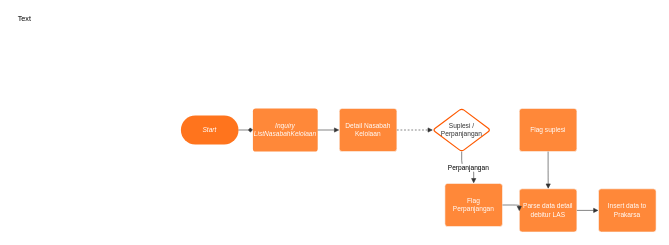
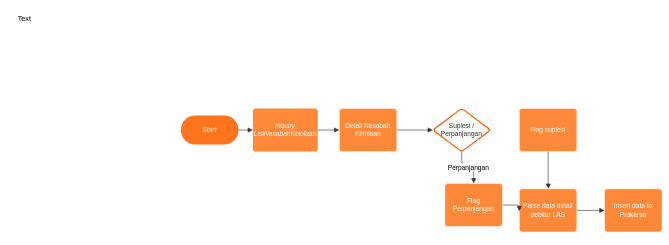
- <mxCell id="5" value="" style="html=1;jettySize=18;fontSize=11;strokeColor=#333333;strokeOpacity=100;rounded=1;arcSize=24;edgeStyle=orthogonalEdgeStyle;startArrow=none;endArrow=diamond;endFill=1;exitX=1;exitY=0.5;exitPerimeter=1;entryX=0;entryY=0.5;entryPerimeter=1;" edge="1" parent="1" source="2" target="4"><mxGeometry width="100" height="100" relative="1" as="geometry" /></mxCell>
+ <mxCell id="5" value="" style="html=1;jettySize=18;fontSize=11;strokeColor=#333333;strokeOpacity=100;rounded=1;arcSize=24;edgeStyle=orthogonalEdgeStyle;startArrow=none;;endArrow=block;endFill=1;;exitX=1;exitY=0.5;exitPerimeter=1;entryX=0;entryY=0.5;entryPerimeter=1;" edge="1" parent="1" source="2" target="4"><mxGeometry width="100" height="100" relative="1" as="geometry" /></mxCell>
- <mxCell id="8" value="" style="html=1;jettySize=18;fontSize=11;strokeColor=#333333;strokeOpacity=100;rounded=1;arcSize=24;edgeStyle=orthogonalEdgeStyle;startArrow=none;endArrow=block;endFill=1;exitX=1.003;exitY=0.5;exitPerimeter=1;entryX=0.012;entryY=0.5;entryPerimeter=1;dashed=1;" edge="1" parent="1" source="6" target="3"><mxGeometry width="100" height="100" relative="1" as="geometry" /></mxCell>
+ <mxCell id="8" value="" style="html=1;jettySize=18;fontSize=11;strokeColor=#333333;strokeOpacity=100;rounded=1;arcSize=24;edgeStyle=orthogonalEdgeStyle;startArrow=none;;endArrow=block;endFill=1;;exitX=1.003;exitY=0.5;exitPerimeter=1;entryX=0.012;entryY=0.5;entryPerimeter=1;" edge="1" parent="1" source="6" target="3"><mxGeometry width="100" height="100" relative="1" as="geometry" /></mxCell>
- <mxCell id="13" value="Insert data to Prakarsa" style="html=1;whiteSpace=wrap;;fontSize=11;fontColor=#ffffff;align=center;spacing=3;strokeColor=#fafafa;strokeOpacity=100;fillOpacity=100;rounded=1;absoluteArcSize=1;arcSize=9.6;fillColor=#ff8839;" vertex="1" parent="1"><mxGeometry x="997" y="314" width="96" height="72" as="geometry" /></mxCell>
+ <mxCell id="13" value="Insert data to Prakarsa" style="html=1;whiteSpace=wrap;;fontSize=11;fontColor=#ffffff;align=center;spacing=3;strokeColor=#fafafa;strokeOpacity=100;fillOpacity=100;rounded=1;absoluteArcSize=1;arcSize=9.6;fillColor=#ff8839;" vertex="1" parent="1"><mxGeometry x="1007" y="314" width="96" height="72" as="geometry" /></mxCell>
